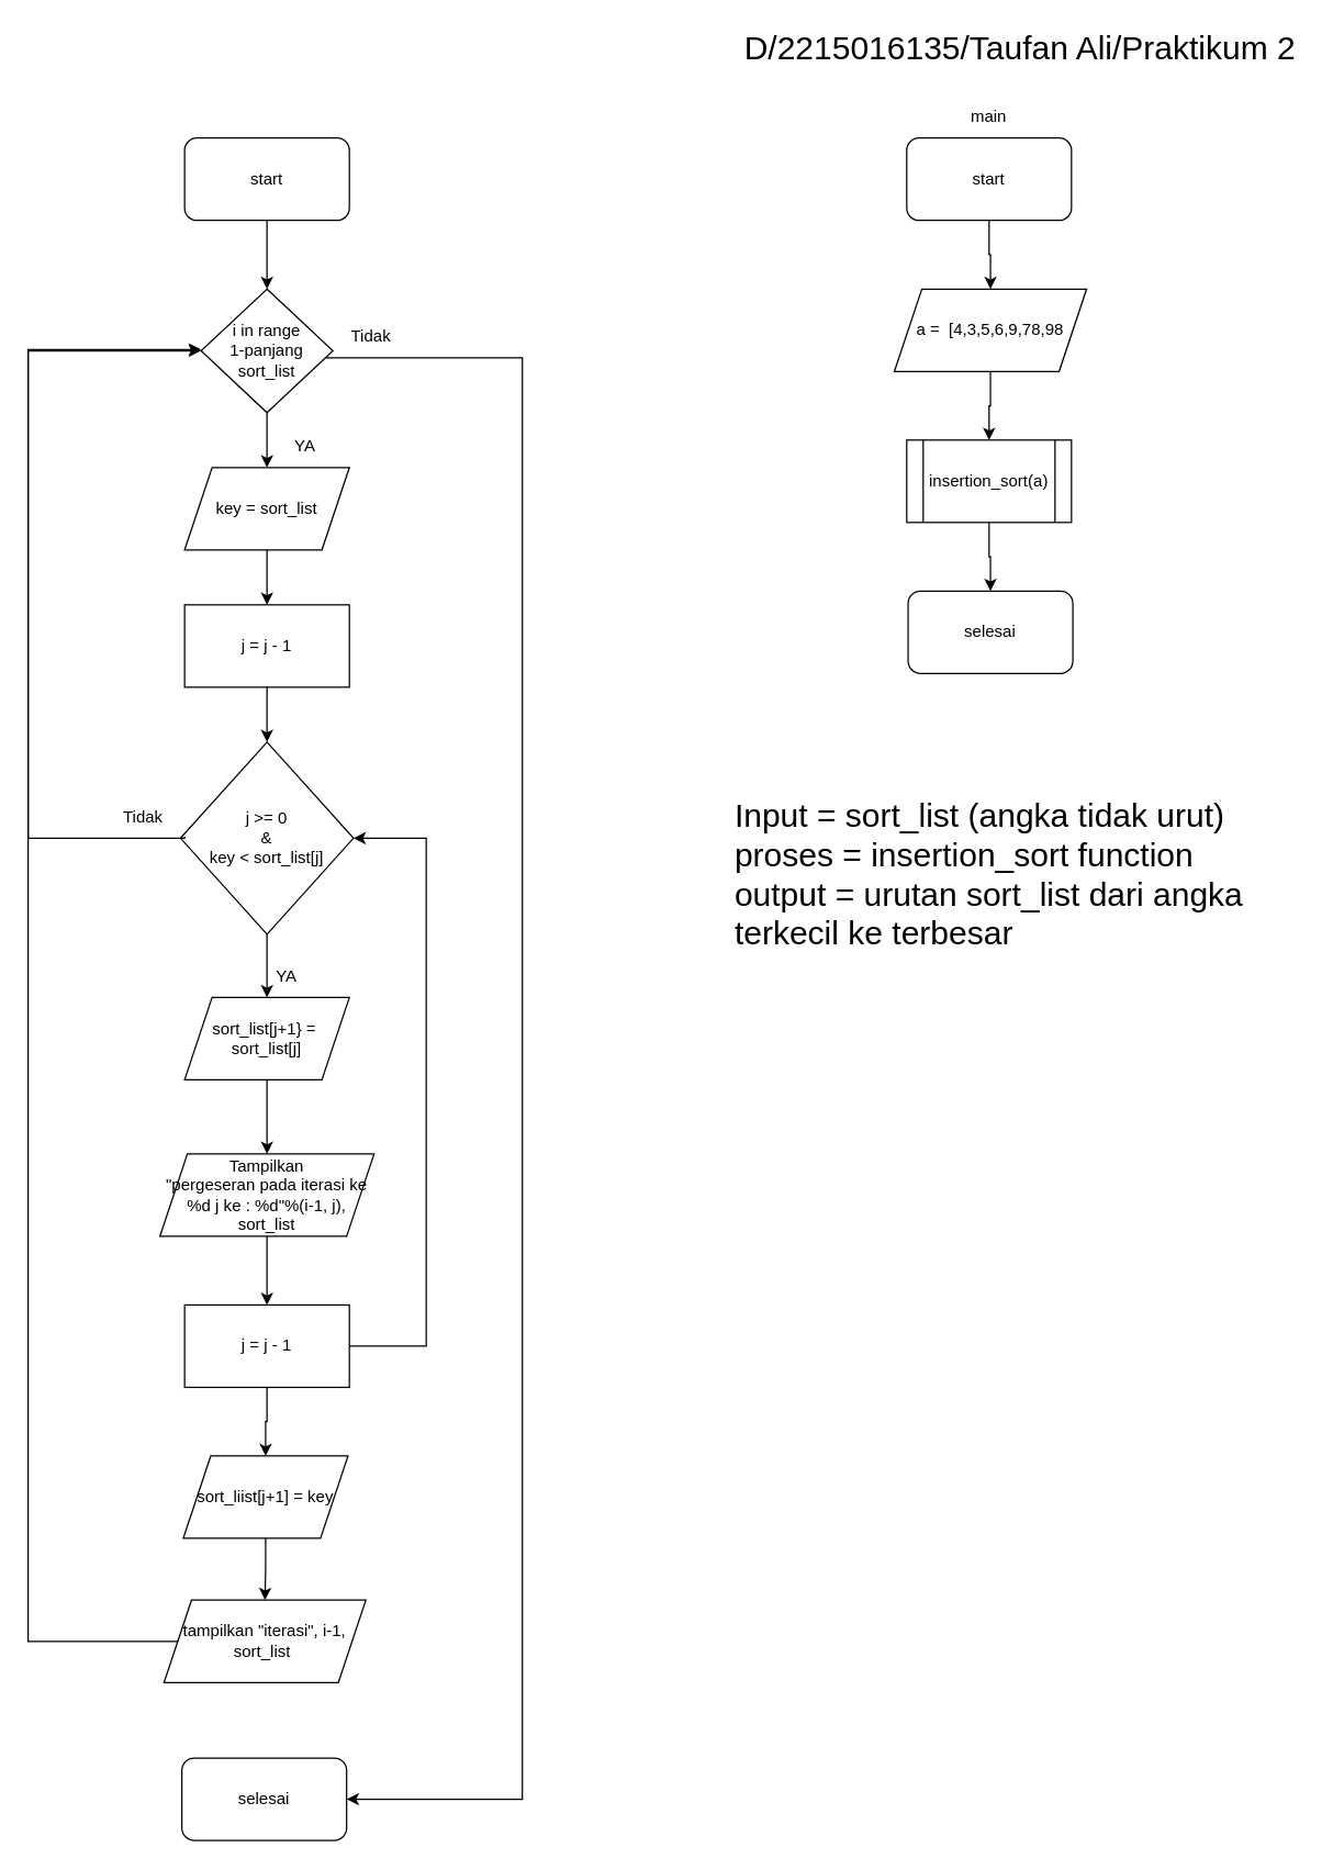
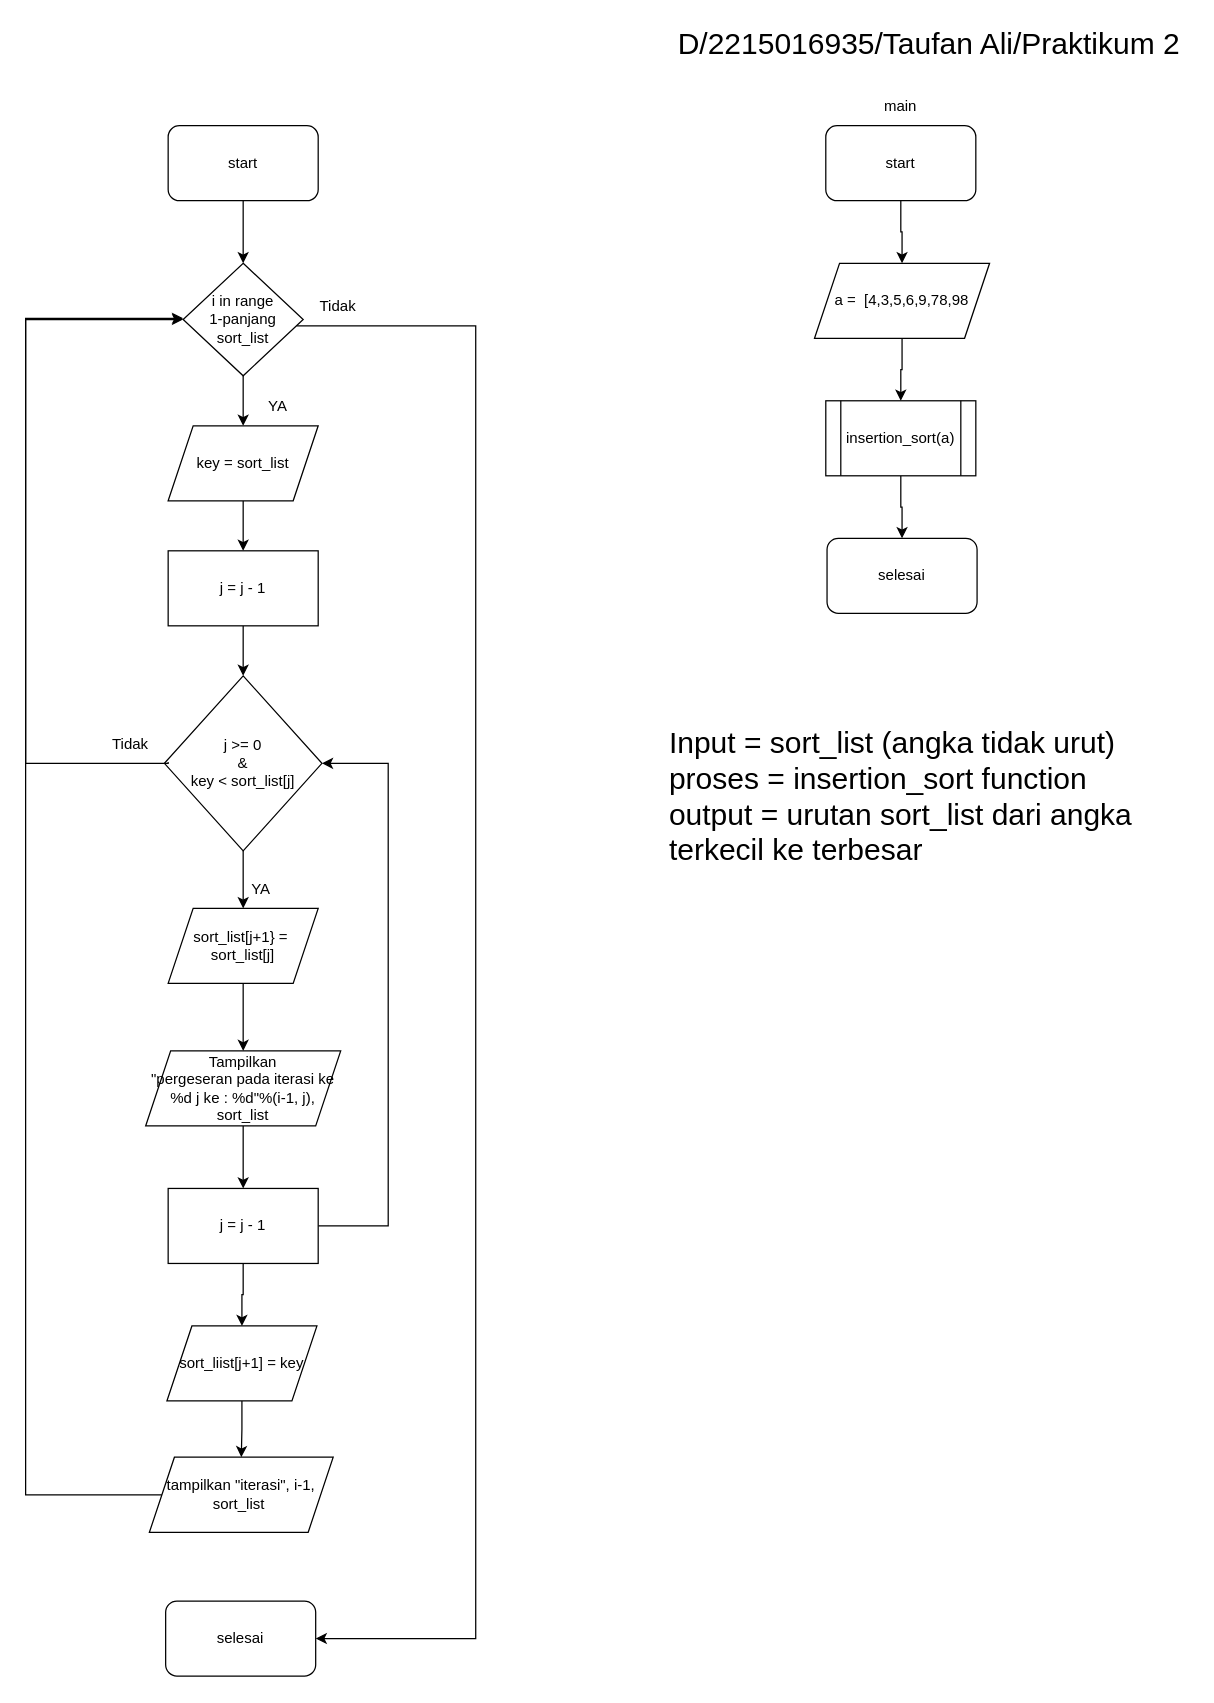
- <mxCell id="39" value="&lt;font style=&quot;font-size: 24px;&quot;&gt;D/2215016135/Taufan Ali/Praktikum 2&lt;/font&gt;" style="text;html=1;strokeColor=none;fillColor=none;align=left;verticalAlign=middle;whiteSpace=wrap;rounded=0;" vertex="1" parent="1"><mxGeometry x="540" width="409" height="30" as="geometry" y="20" /></mxCell>
+ <mxCell id="39" value="&lt;font style=&quot;font-size: 24px;&quot;&gt;D/2215016935/Taufan Ali/Praktikum 2&lt;/font&gt;" style="text;html=1;strokeColor=none;fillColor=none;align=left;verticalAlign=middle;whiteSpace=wrap;rounded=0;" vertex="1" parent="1"><mxGeometry x="540" width="409" height="30" as="geometry" y="20" /></mxCell>
